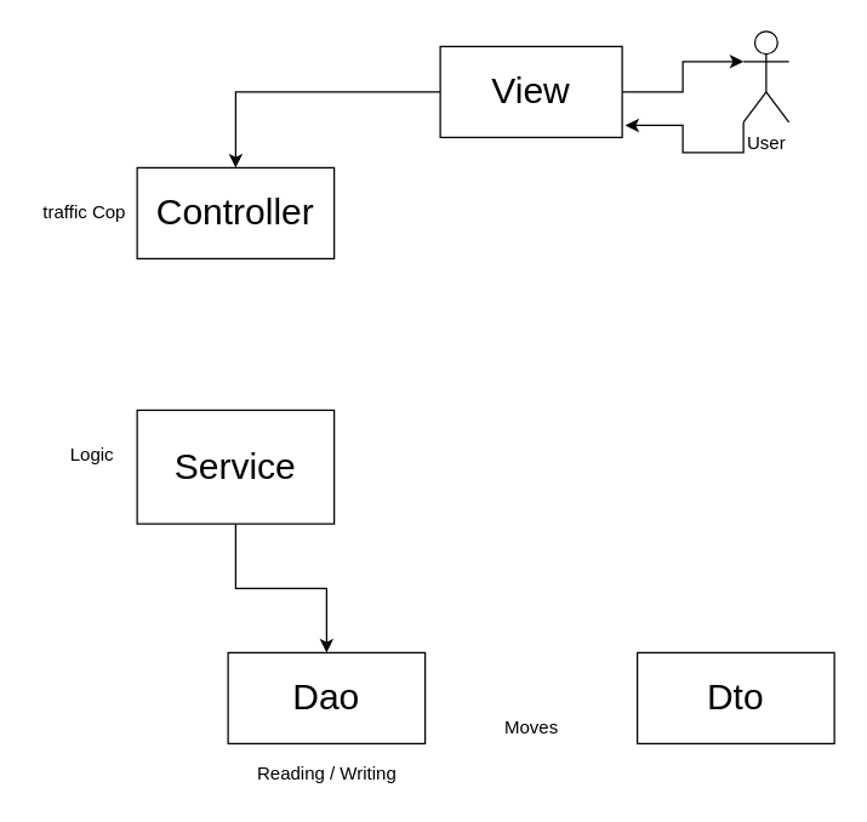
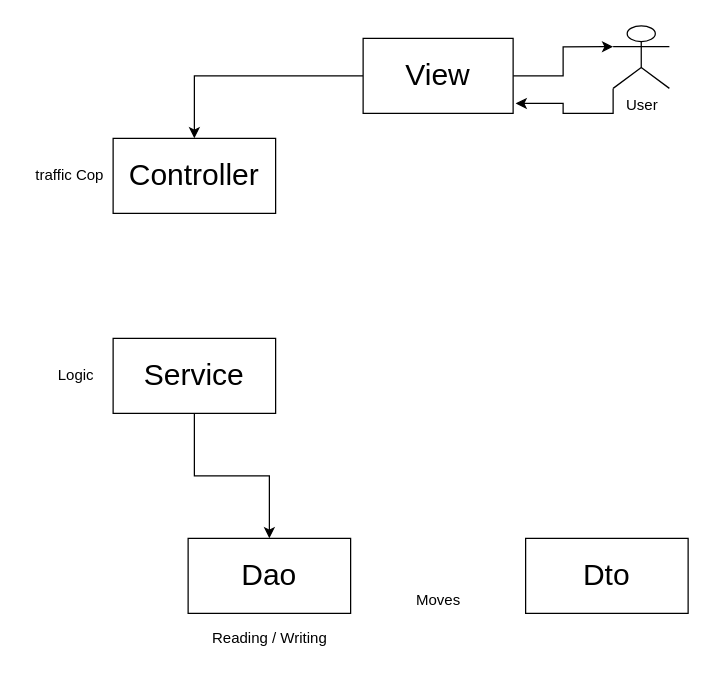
- <mxCell id="3" value="User" style="shape=umlActor;verticalLabelPosition=bottom;verticalAlign=top;html=1;outlineConnect=0;" parent="1" vertex="1"><mxGeometry x="490" y="20" width="30" height="60" as="geometry" /></mxCell>
+ <mxCell id="3" value="User" style="shape=umlActor;verticalLabelPosition=bottom;verticalAlign=top;html=1;outlineConnect=0;" parent="1" vertex="1"><mxGeometry x="490" y="20" width="45" height="50" as="geometry" /></mxCell>
- <mxCell id="9" value="&lt;font style=&quot;font-size: 24px&quot;&gt;Service&lt;/font&gt;" style="rounded=0;whiteSpace=wrap;html=1;" parent="1" vertex="1"><mxGeometry x="90" y="270" width="130" height="75" as="geometry" /></mxCell>
+ <mxCell id="9" value="&lt;font style=&quot;font-size: 24px&quot;&gt;Service&lt;/font&gt;" style="rounded=0;whiteSpace=wrap;html=1;" parent="1" vertex="1"><mxGeometry x="90" y="270" width="130" height="60" as="geometry" /></mxCell>
